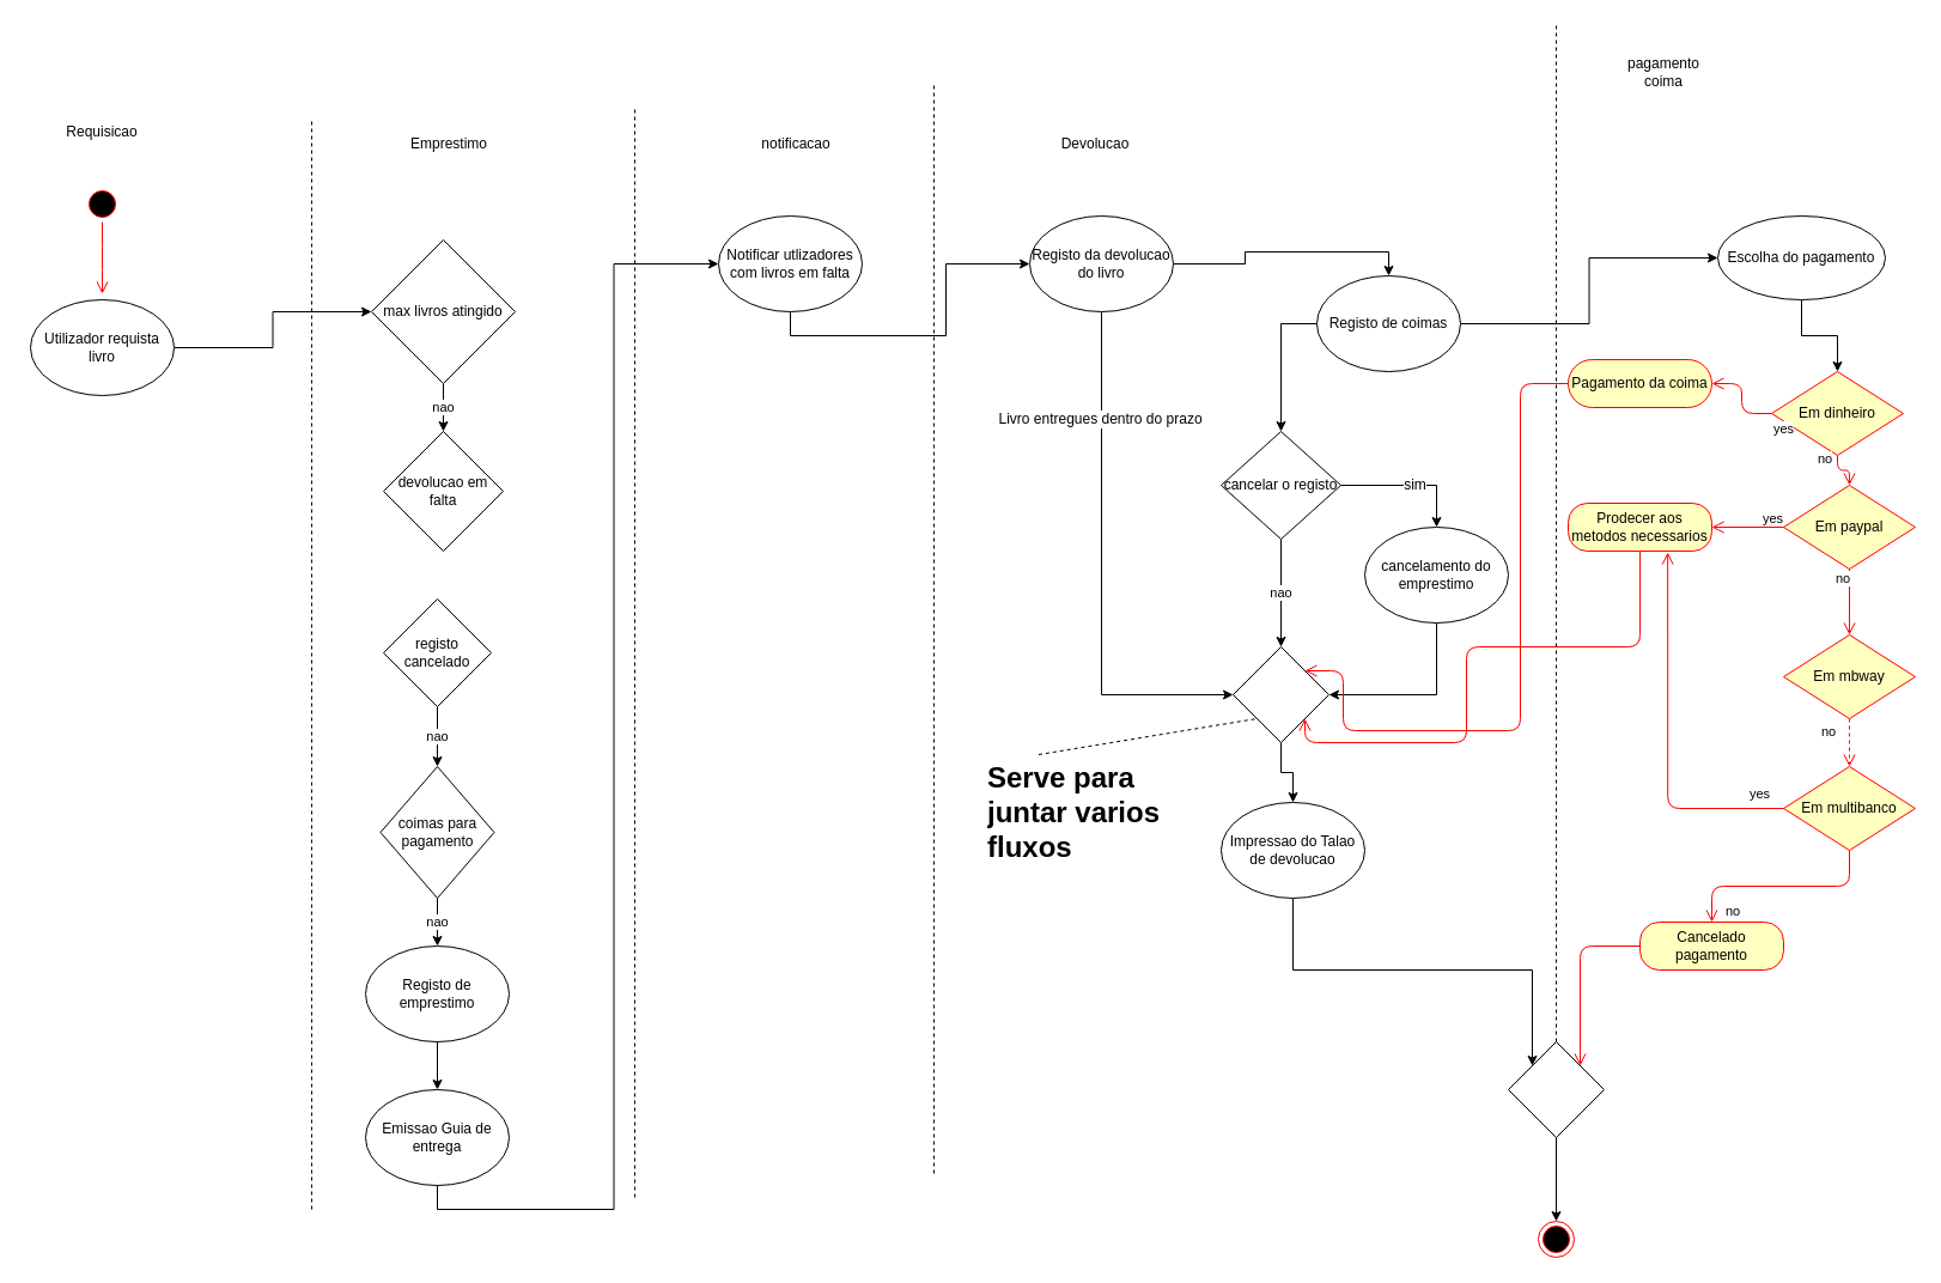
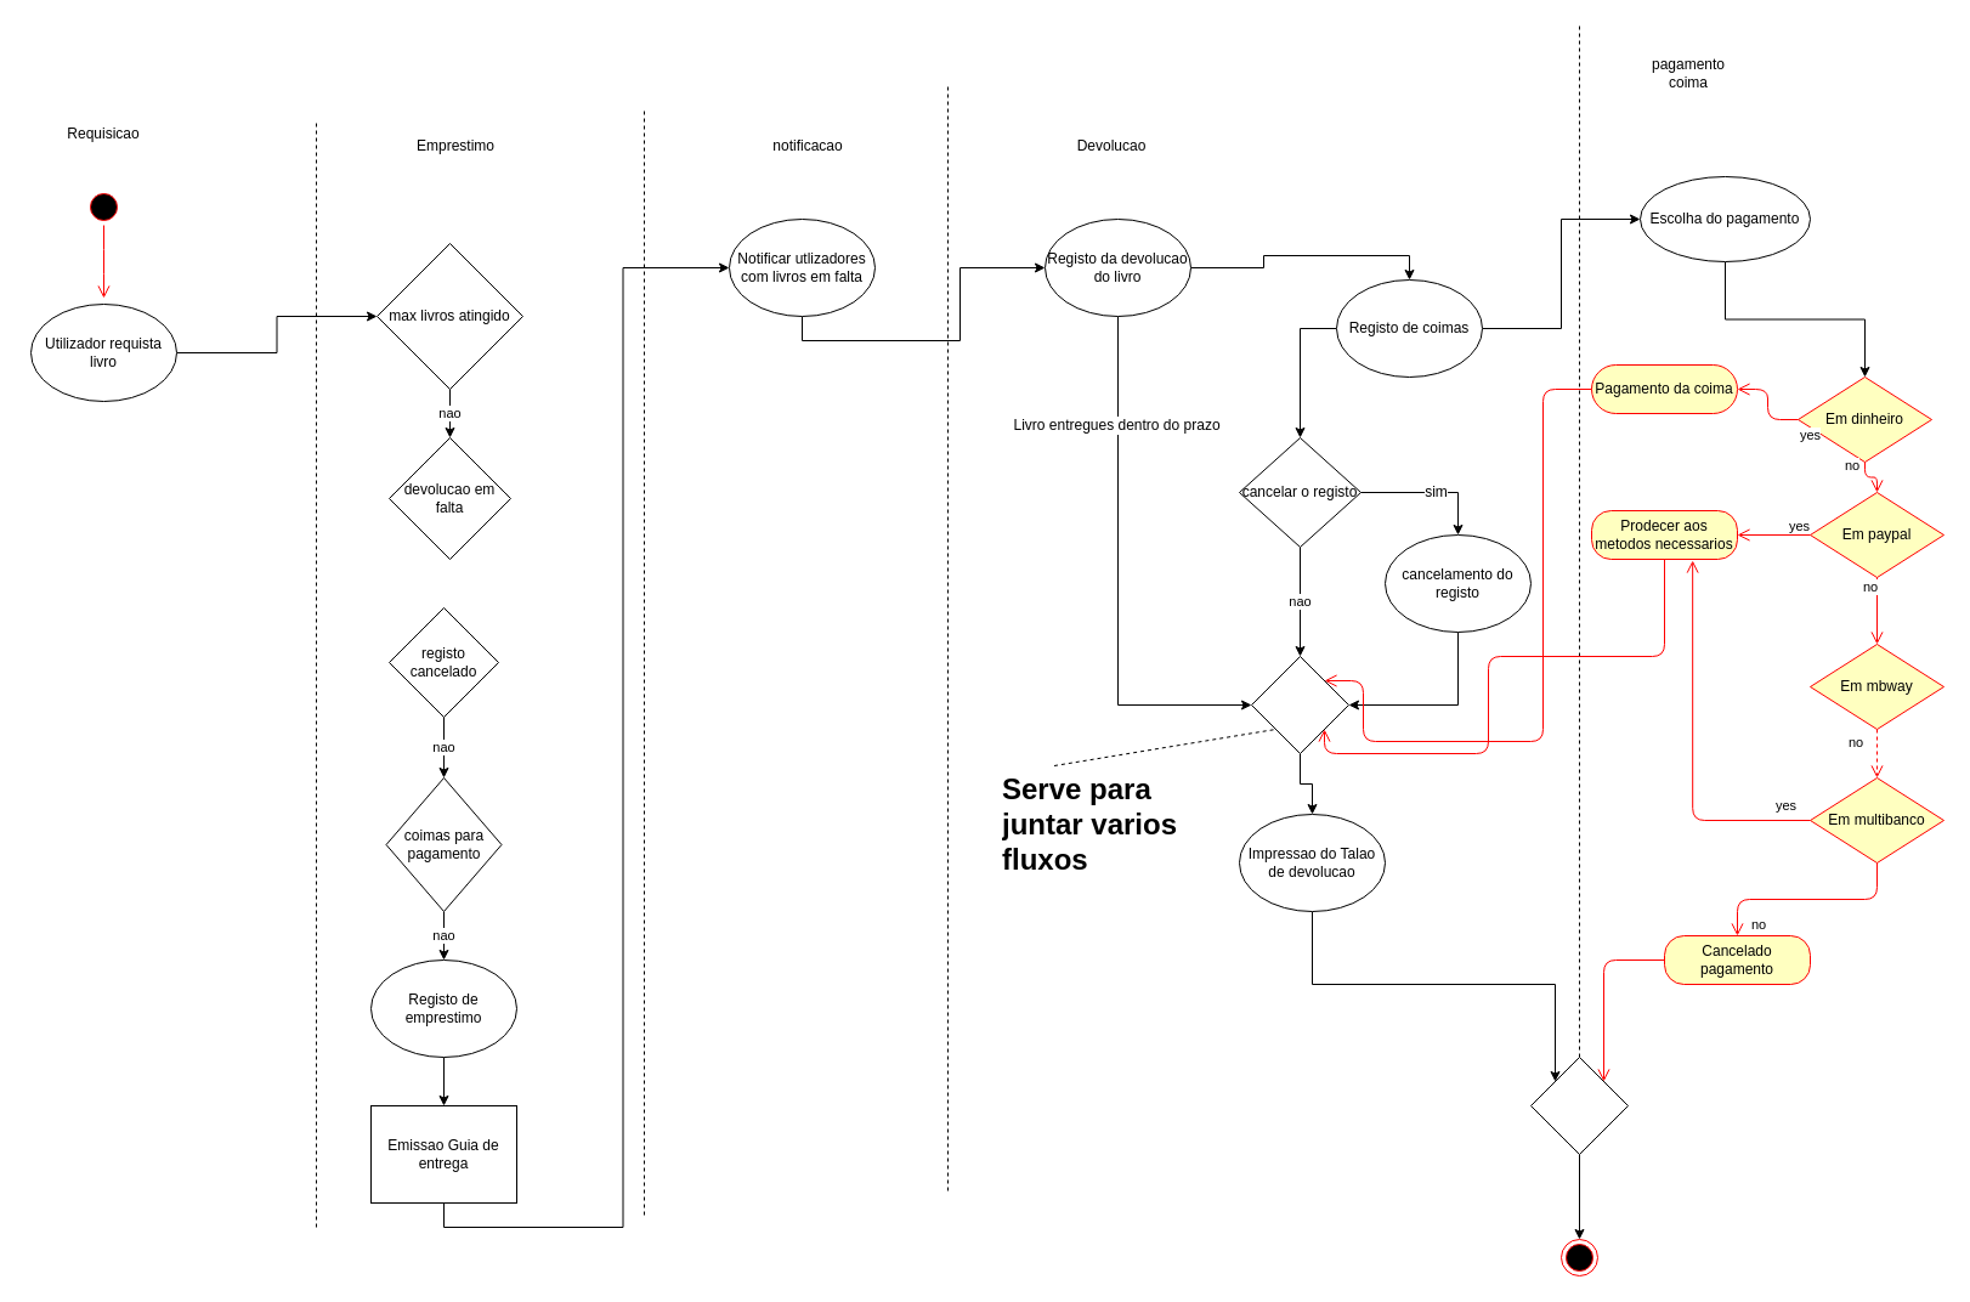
- <mxCell id="49" value="Escolha do pagamento" style="ellipse;whiteSpace=wrap;html=1;" parent="1" vertex="1"><mxGeometry x="1435" y="180" width="140" height="70" as="geometry" /></mxCell>
+ <mxCell id="49" value="Escolha do pagamento" style="ellipse;whiteSpace=wrap;html=1;" parent="1" vertex="1"><mxGeometry x="1350" y="145" width="140" height="70" as="geometry" /></mxCell>
- <mxCell id="38" value="cancelamento do emprestimo" style="ellipse;whiteSpace=wrap;html=1;" parent="1" vertex="1"><mxGeometry x="1140" y="440" width="120" height="80" as="geometry" /></mxCell>
+ <mxCell id="38" value="cancelamento do registo" style="ellipse;whiteSpace=wrap;html=1;" parent="1" vertex="1"><mxGeometry x="1140" y="440" width="120" height="80" as="geometry" /></mxCell>
- <mxCell id="19" value="Emissao Guia de entrega" style="ellipse;whiteSpace=wrap;html=1;" parent="1" vertex="1"><mxGeometry x="305" y="910" width="120" height="80" as="geometry" /></mxCell>
+ <mxCell id="19" value="Emissao Guia de entrega" style="whiteSpace=wrap;html=1;rounded=0;" parent="1" vertex="1"><mxGeometry x="305" y="910" width="120" height="80" as="geometry" /></mxCell>
